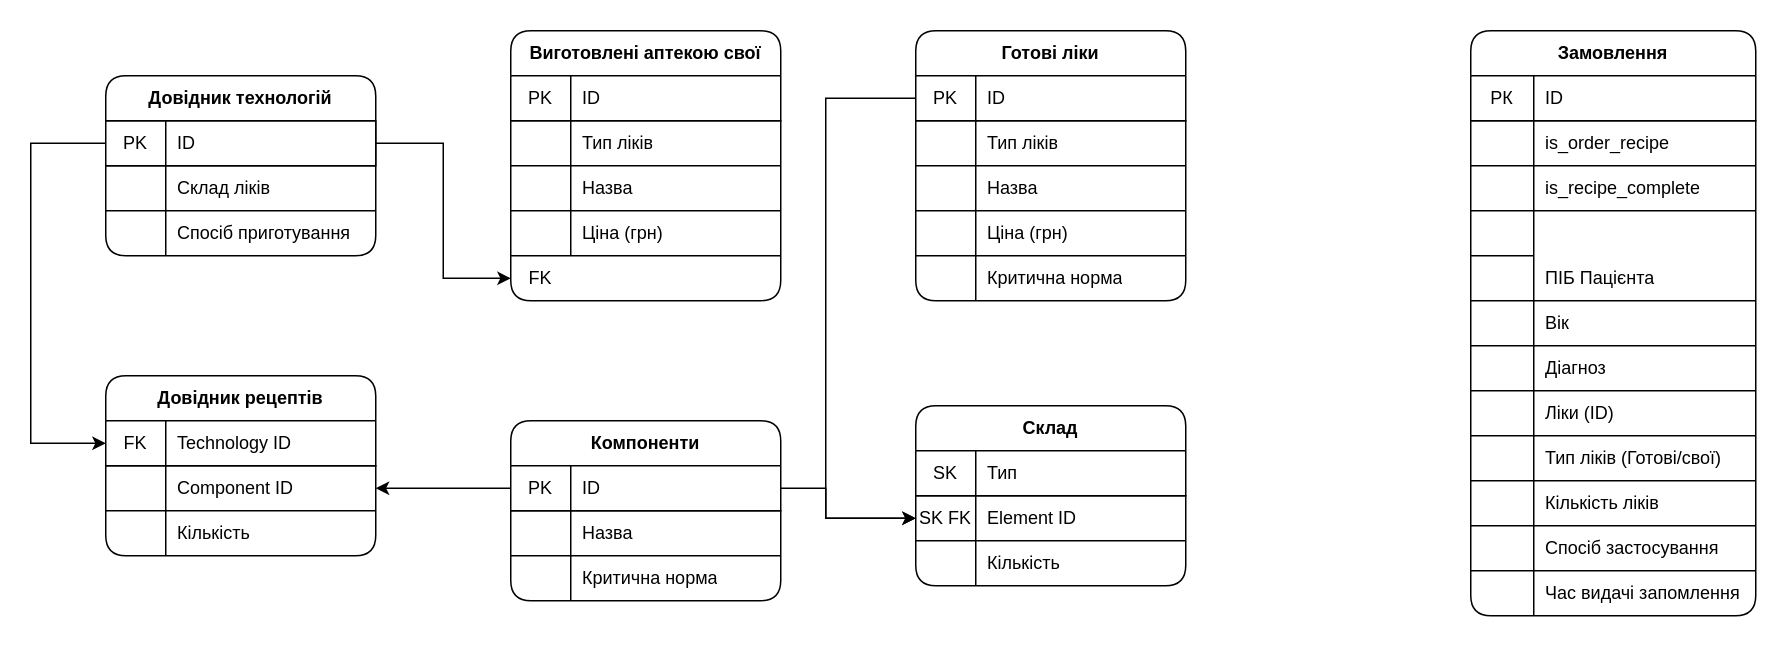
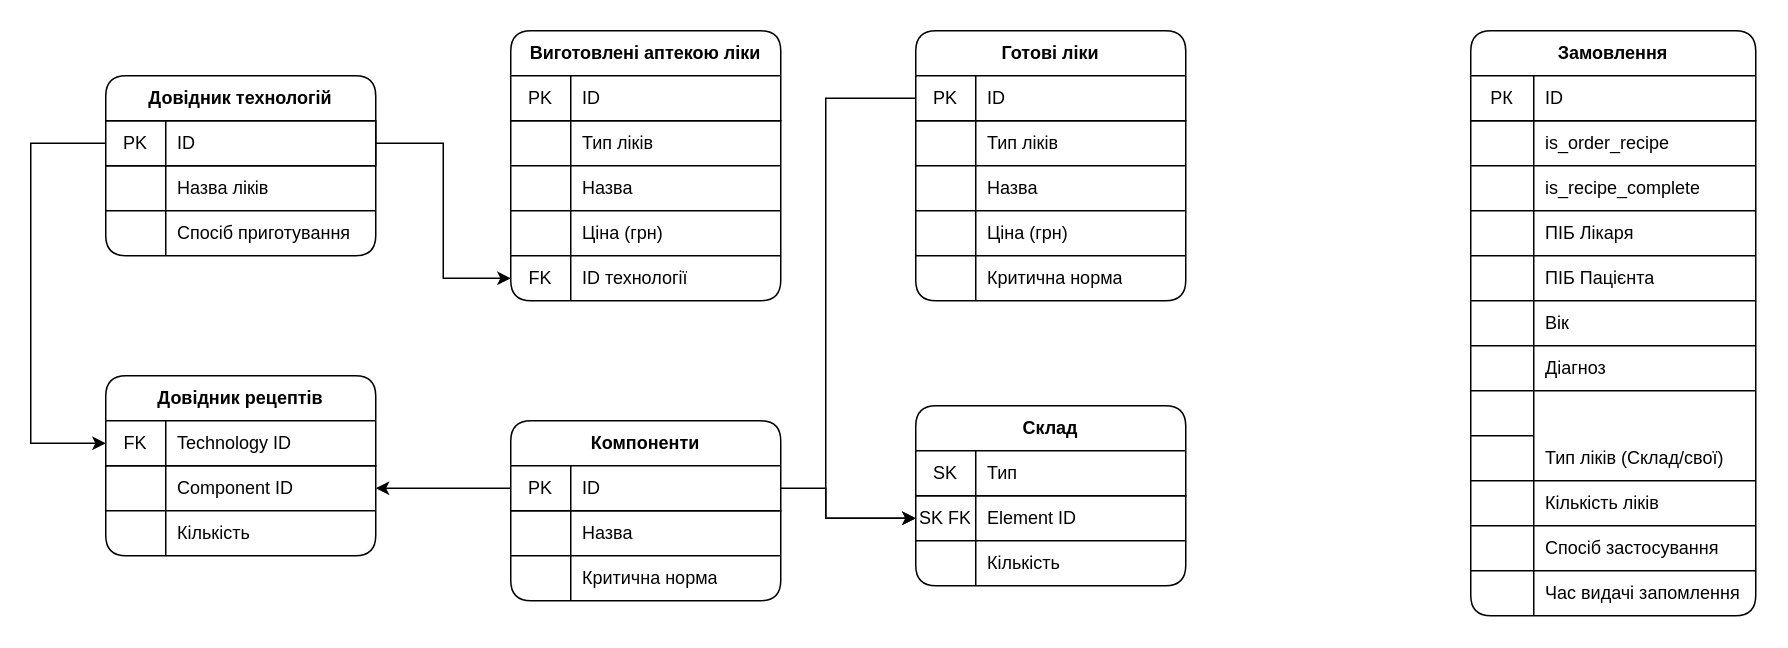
- <mxCell id="39" value="Виготовлені аптекою свої" style="shape=table;html=1;whiteSpace=wrap;startSize=30;container=1;collapsible=0;childLayout=tableLayout;fixedRows=1;rowLines=1;fontStyle=1;align=center;rounded=1;shadow=0;sketch=0;resizeLast=0;resizeLastRow=1;" vertex="1" parent="1"><mxGeometry x="340" y="20" width="180" height="180" as="geometry" /></mxCell>
+ <mxCell id="39" value="Виготовлені аптекою ліки" style="shape=table;html=1;whiteSpace=wrap;startSize=30;container=1;collapsible=0;childLayout=tableLayout;fixedRows=1;rowLines=1;fontStyle=1;align=center;rounded=1;shadow=0;sketch=0;resizeLast=0;resizeLastRow=1;" vertex="1" parent="1"><mxGeometry x="340" y="20" width="180" height="180" as="geometry" /></mxCell>
- <mxCell id="97" value="Склад ліків" style="shape=partialRectangle;html=1;whiteSpace=wrap;connectable=0;fillColor=none;top=0;left=0;bottom=0;right=0;align=left;spacingLeft=6;overflow=hidden;" vertex="1" parent="95"><mxGeometry x="40" width="140" height="30" as="geometry" /></mxCell>
+ <mxCell id="97" value="Назва ліків" style="shape=partialRectangle;html=1;whiteSpace=wrap;connectable=0;fillColor=none;top=0;left=0;bottom=0;right=0;align=left;spacingLeft=6;overflow=hidden;" vertex="1" parent="95"><mxGeometry x="40" width="140" height="30" as="geometry" /></mxCell>
+ <mxCell id="14" value="ПІБ Лікаря" style="shape=partialRectangle;html=1;whiteSpace=wrap;connectable=0;fillColor=none;top=0;left=0;bottom=0;right=0;align=left;spacingLeft=6;overflow=hidden;" vertex="1" parent="12"><mxGeometry x="42" width="148" height="30" as="geometry" /></mxCell>
+ <mxCell id="54" value="ID технології" style="shape=partialRectangle;html=1;whiteSpace=wrap;connectable=0;fillColor=none;top=0;left=0;bottom=0;right=0;align=left;spacingLeft=6;overflow=hidden;" vertex="1" parent="52"><mxGeometry x="40" width="140" height="30" as="geometry" /></mxCell>
- <mxCell id="26" value="Ліки (ID)" style="shape=partialRectangle;html=1;whiteSpace=wrap;connectable=0;fillColor=none;top=0;left=0;bottom=0;right=0;align=left;spacingLeft=6;overflow=hidden;" vertex="1" parent="24"><mxGeometry x="42" width="148" height="30" as="geometry" /></mxCell>
- <mxCell id="29" value="Тип ліків (Готові/свої)" style="shape=partialRectangle;html=1;whiteSpace=wrap;connectable=0;fillColor=none;top=0;left=0;bottom=0;right=0;align=left;spacingLeft=6;overflow=hidden;" vertex="1" parent="27"><mxGeometry x="42" width="148" height="30" as="geometry" /></mxCell>
+ <mxCell id="29" value="Тип ліків (Склад/свої)" style="shape=partialRectangle;html=1;whiteSpace=wrap;connectable=0;fillColor=none;top=0;left=0;bottom=0;right=0;align=left;spacingLeft=6;overflow=hidden;" vertex="1" parent="27"><mxGeometry x="42" width="148" height="30" as="geometry" /></mxCell>
